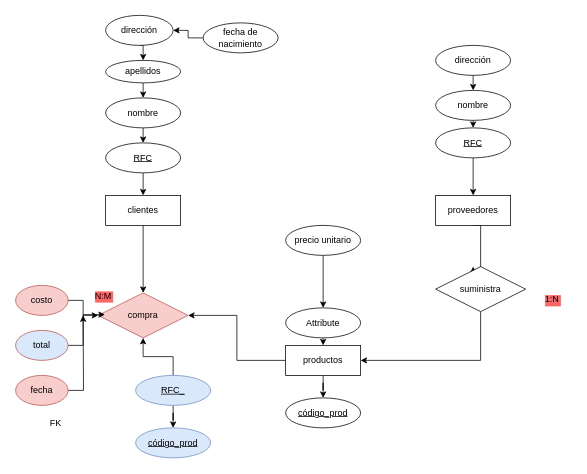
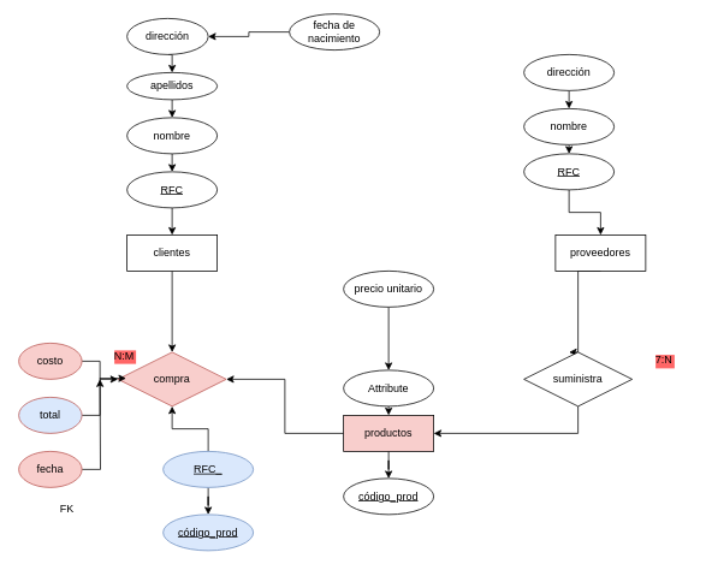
- <mxCell id="43" value="fecha de nacimiento" style="ellipse;whiteSpace=wrap;html=1;align=center;labelBackgroundColor=none;" vertex="1" parent="1"><mxGeometry x="270" y="30" width="100" height="40" as="geometry" /></mxCell>
+ <mxCell id="43" value="fecha de nacimiento" style="ellipse;whiteSpace=wrap;html=1;align=center;labelBackgroundColor=none;" vertex="1" parent="1"><mxGeometry x="320" y="15" width="100" height="40" as="geometry" /></mxCell>
- <mxCell id="5" value="proveedores" style="whiteSpace=wrap;html=1;align=center;" vertex="1" parent="1"><mxGeometry x="580" y="260" width="100" height="40" as="geometry" /></mxCell>
+ <mxCell id="5" value="proveedores" style="whiteSpace=wrap;html=1;align=center;" vertex="1" parent="1"><mxGeometry x="615" y="260" width="100" height="40" as="geometry" /></mxCell>
- <mxCell id="11" value="suministra" style="shape=rhombus;perimeter=rhombusPerimeter;whiteSpace=wrap;html=1;align=center;" vertex="1" parent="1"><mxGeometry x="580" y="355" width="120" height="60" as="geometry" /></mxCell>
+ <mxCell id="11" value="suministra" style="shape=rhombus;perimeter=rhombusPerimeter;whiteSpace=wrap;html=1;align=center;" vertex="1" parent="1"><mxGeometry x="580" y="390" width="120" height="60" as="geometry" /></mxCell>
- <mxCell id="30" value="1:N" style="text;strokeColor=none;fillColor=none;spacingLeft=4;spacingRight=4;overflow=hidden;rotatable=0;points=[[0,0.5],[1,0.5]];portConstraint=eastwest;fontSize=12;labelBackgroundColor=#FF6666;" vertex="1" parent="1"><mxGeometry x="720" y="385" width="40" height="30" as="geometry" /></mxCell>
+ <mxCell id="30" value="7:N" style="text;strokeColor=none;fillColor=none;spacingLeft=4;spacingRight=4;overflow=hidden;rotatable=0;points=[[0,0.5],[1,0.5]];portConstraint=eastwest;fontSize=12;labelBackgroundColor=#FF6666;" vertex="1" parent="1"><mxGeometry x="720" y="385" width="40" height="30" as="geometry" /></mxCell>
- <mxCell id="8" value="productos" style="whiteSpace=wrap;html=1;align=center;" vertex="1" parent="1"><mxGeometry x="380" y="460" width="100" height="40" as="geometry" /></mxCell>
+ <mxCell id="8" value="productos" style="whiteSpace=wrap;html=1;align=center;fillColor=#f8cecc;" vertex="1" parent="1"><mxGeometry x="380" y="460" width="100" height="40" as="geometry" /></mxCell>
